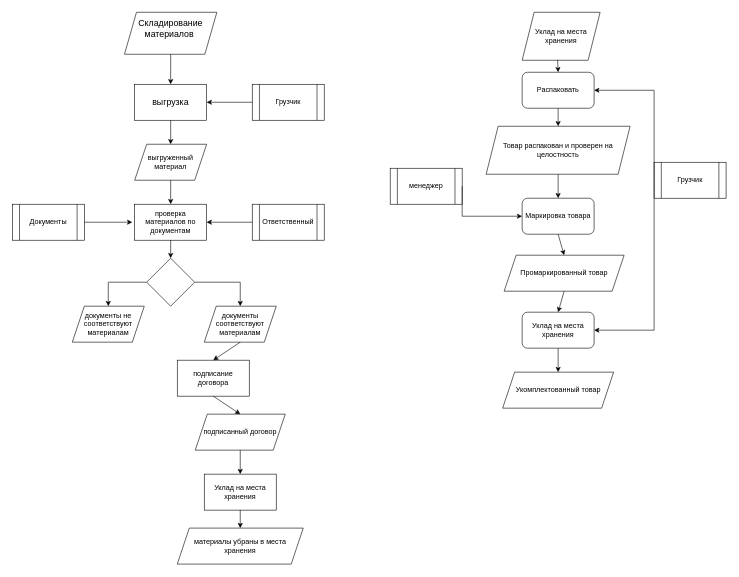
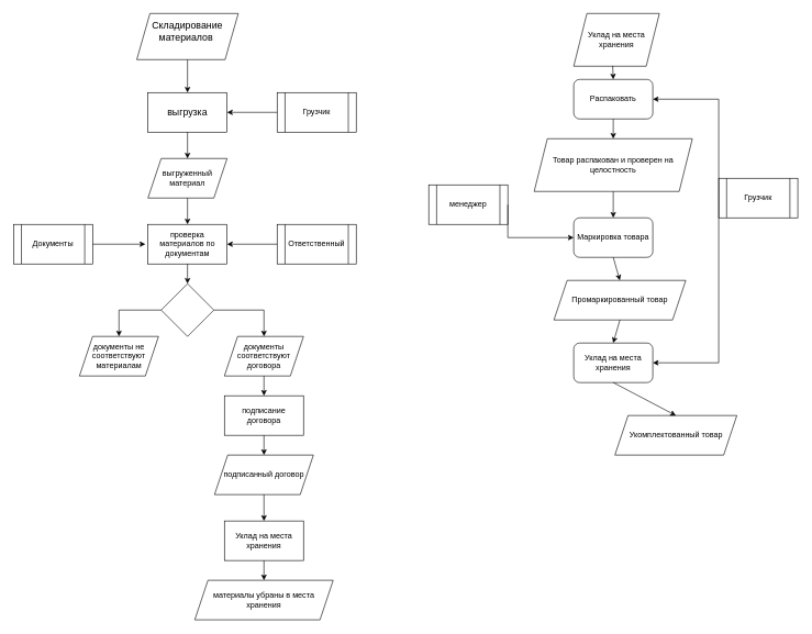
- <mxCell id="18" value="документы соответствуют материалам" style="shape=parallelogram;perimeter=parallelogramPerimeter;whiteSpace=wrap;html=1;fixedSize=1;" vertex="1" parent="1"><mxGeometry x="340" y="510" width="120" height="60" as="geometry" /></mxCell>
+ <mxCell id="18" value="документы соответствуют договора" style="shape=parallelogram;perimeter=parallelogramPerimeter;whiteSpace=wrap;html=1;fixedSize=1;" vertex="1" parent="1"><mxGeometry x="340" y="510" width="120" height="60" as="geometry" /></mxCell>
- <mxCell id="21" value="подписание договора" style="rounded=0;whiteSpace=wrap;html=1;" vertex="1" parent="1"><mxGeometry x="295" y="600" width="120" height="60" as="geometry" /></mxCell>
+ <mxCell id="21" value="подписание договора" style="rounded=0;whiteSpace=wrap;html=1;" vertex="1" parent="1"><mxGeometry x="340" y="600" width="120" height="60" as="geometry" /></mxCell>
- <mxCell id="39" value="Укомплектованный товар" style="shape=parallelogram;perimeter=parallelogramPerimeter;whiteSpace=wrap;html=1;fixedSize=1;" vertex="1" parent="1"><mxGeometry x="837.5" y="620" width="185" height="60" as="geometry" /></mxCell>
+ <mxCell id="39" value="Укомплектованный товар" style="shape=parallelogram;perimeter=parallelogramPerimeter;whiteSpace=wrap;html=1;fixedSize=1;" vertex="1" parent="1"><mxGeometry x="932.5" y="630" width="185" height="60" as="geometry" /></mxCell>
